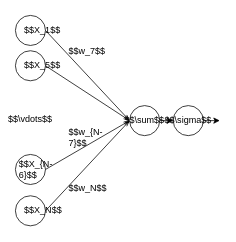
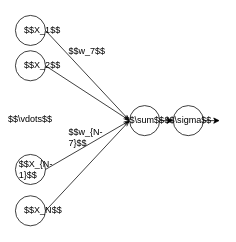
- <mxCell id="12" value="$$X_5$$" style="text;html=1;strokeColor=none;fillColor=none;align=left;verticalAlign=middle;whiteSpace=wrap;rounded=0;" vertex="1" parent="1"><mxGeometry x="30" y="77" width="40" height="20" as="geometry" /></mxCell>
+ <mxCell id="12" value="$$X_2$$" style="text;html=1;strokeColor=none;fillColor=none;align=left;verticalAlign=middle;whiteSpace=wrap;rounded=0;" vertex="1" parent="1"><mxGeometry x="30" y="77" width="40" height="20" as="geometry" /></mxCell>
- <mxCell id="20" value="$$X_{N-6}$$" style="text;html=1;strokeColor=none;fillColor=none;align=left;verticalAlign=middle;whiteSpace=wrap;rounded=0;" vertex="1" parent="1"><mxGeometry x="23" y="215" width="40" height="20" as="geometry" /></mxCell>
+ <mxCell id="20" value="$$X_{N-1}$$" style="text;html=1;strokeColor=none;fillColor=none;align=left;verticalAlign=middle;whiteSpace=wrap;rounded=0;" vertex="1" parent="1"><mxGeometry x="23" y="215" width="40" height="20" as="geometry" /></mxCell>
- <mxCell id="16" value="$$w_N$$" style="text;html=1;strokeColor=none;fillColor=none;align=left;verticalAlign=middle;whiteSpace=wrap;rounded=0;" vertex="1" parent="1"><mxGeometry x="89" y="240" width="40" height="20" as="geometry" /></mxCell>
